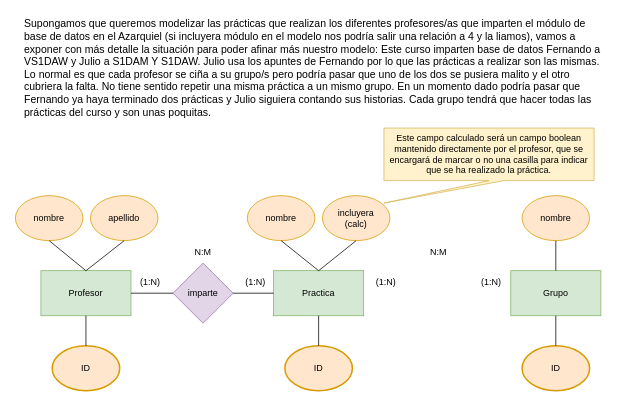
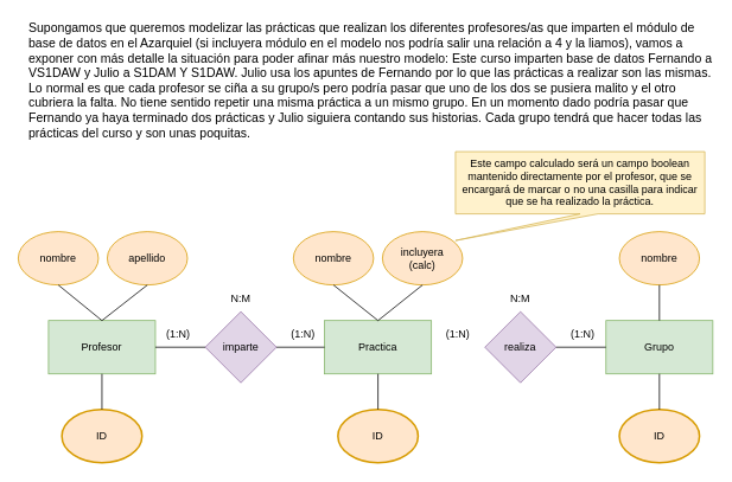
+ <mxCell id="7" value="realiza" style="rhombus;whiteSpace=wrap;html=1;fillColor=#e1d5e7;strokeColor=#9673a6;" parent="1" vertex="1"><mxGeometry x="544" y="350" width="80" height="80" as="geometry" /></mxCell>
+ <mxCell id="8" value="" style="endArrow=none;html=1;rounded=0;entryX=0;entryY=0.5;entryDx=0;entryDy=0;exitX=1;exitY=0.5;exitDx=0;exitDy=0;" parent="1" source="7" target="5" edge="1"><mxGeometry width="50" height="50" relative="1" as="geometry"><mxPoint x="400" y="430" as="sourcePoint" /><mxPoint x="450" y="380" as="targetPoint" /></mxGeometry></mxCell>
